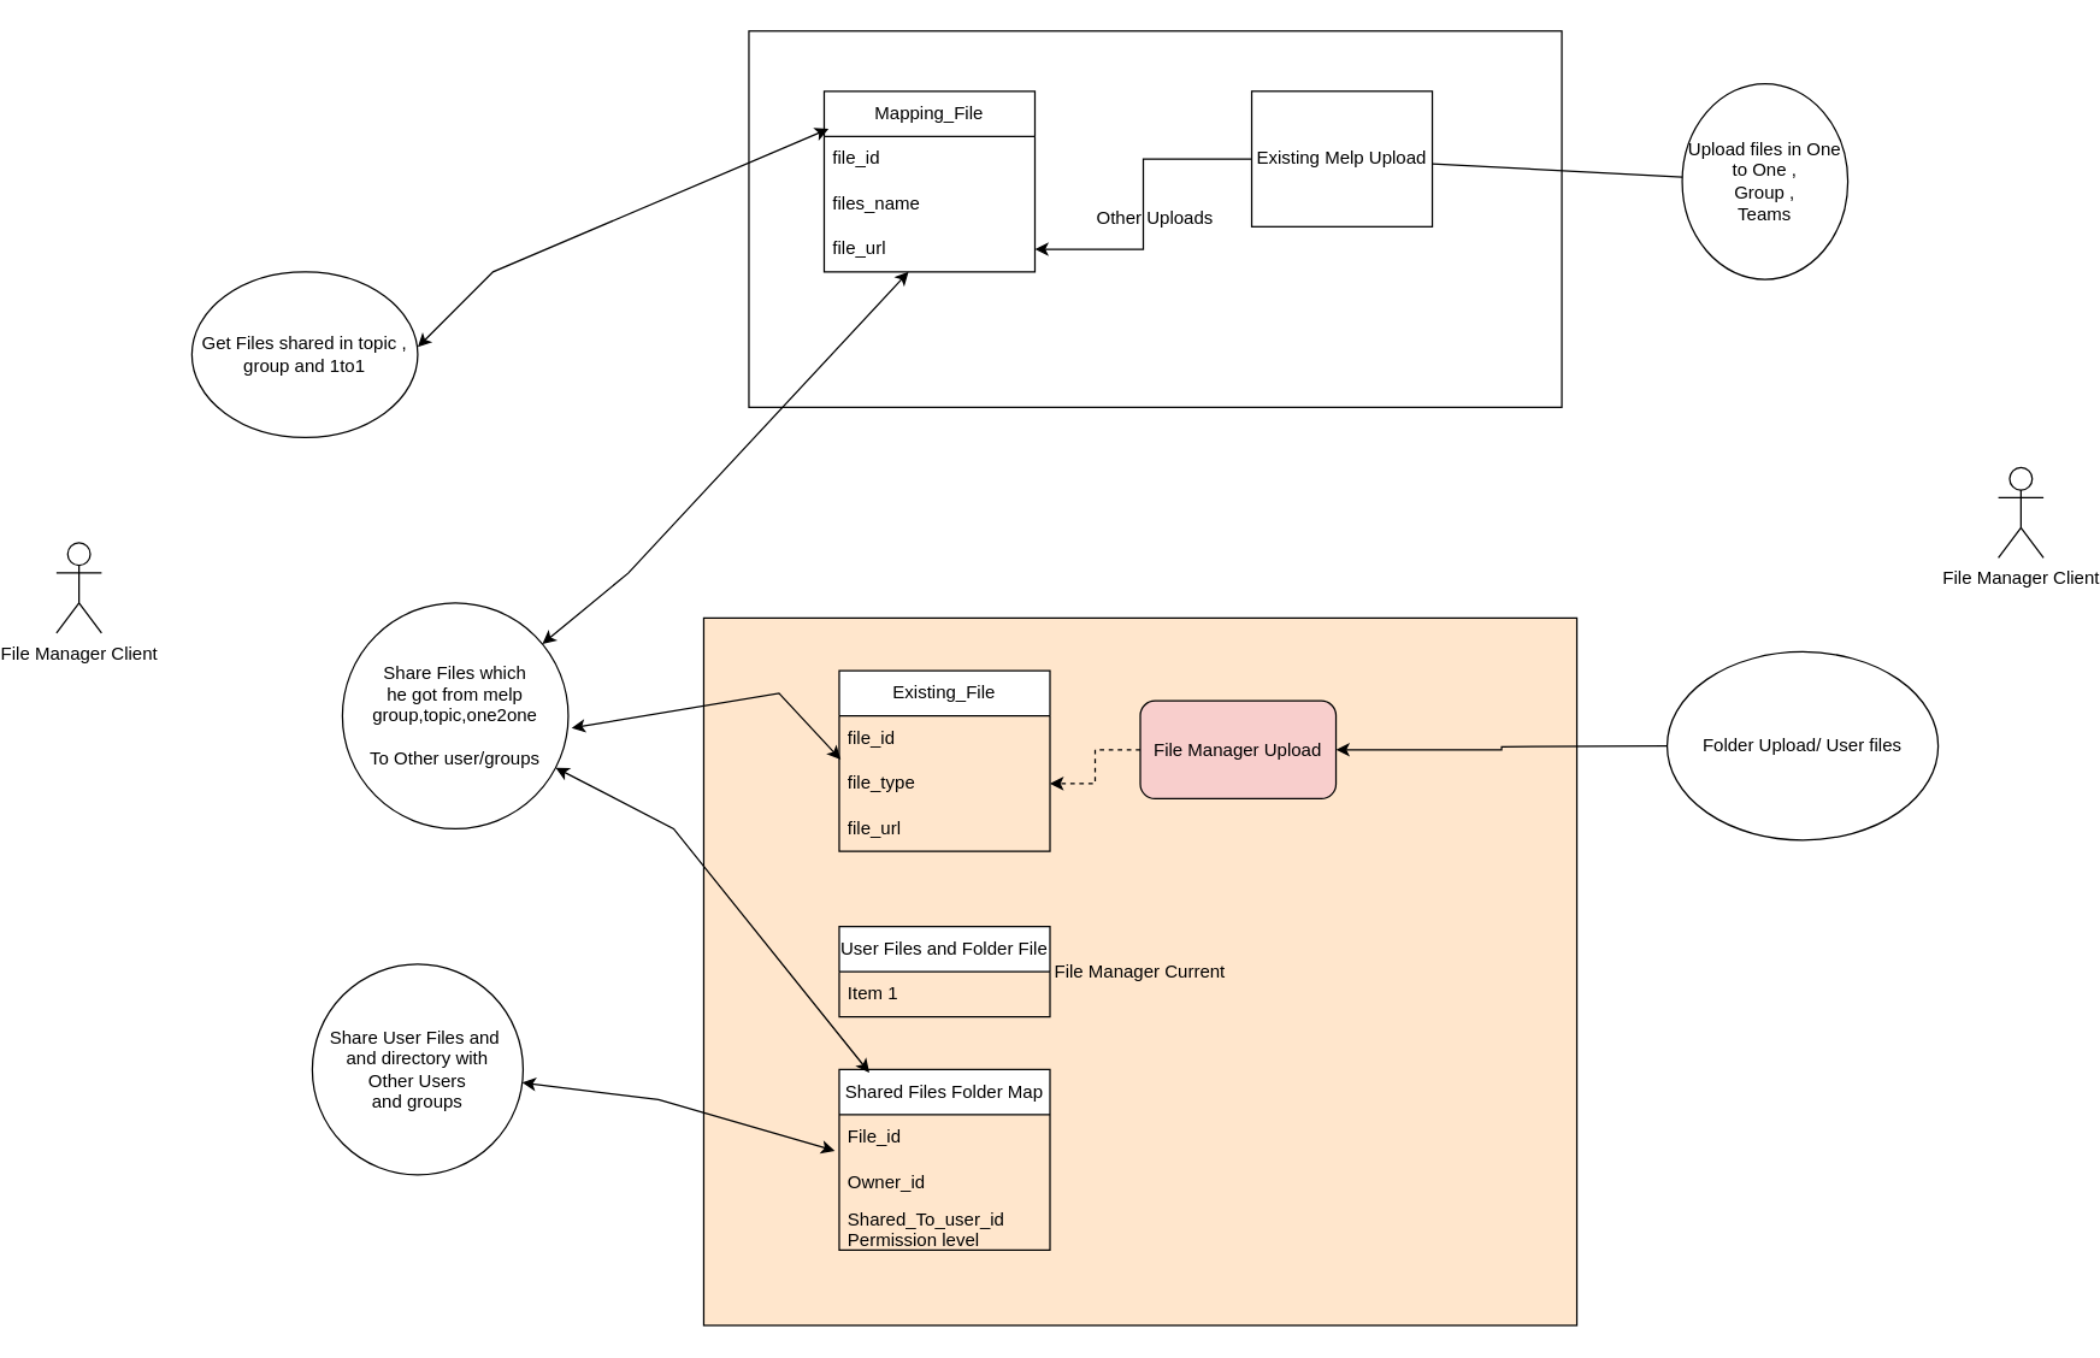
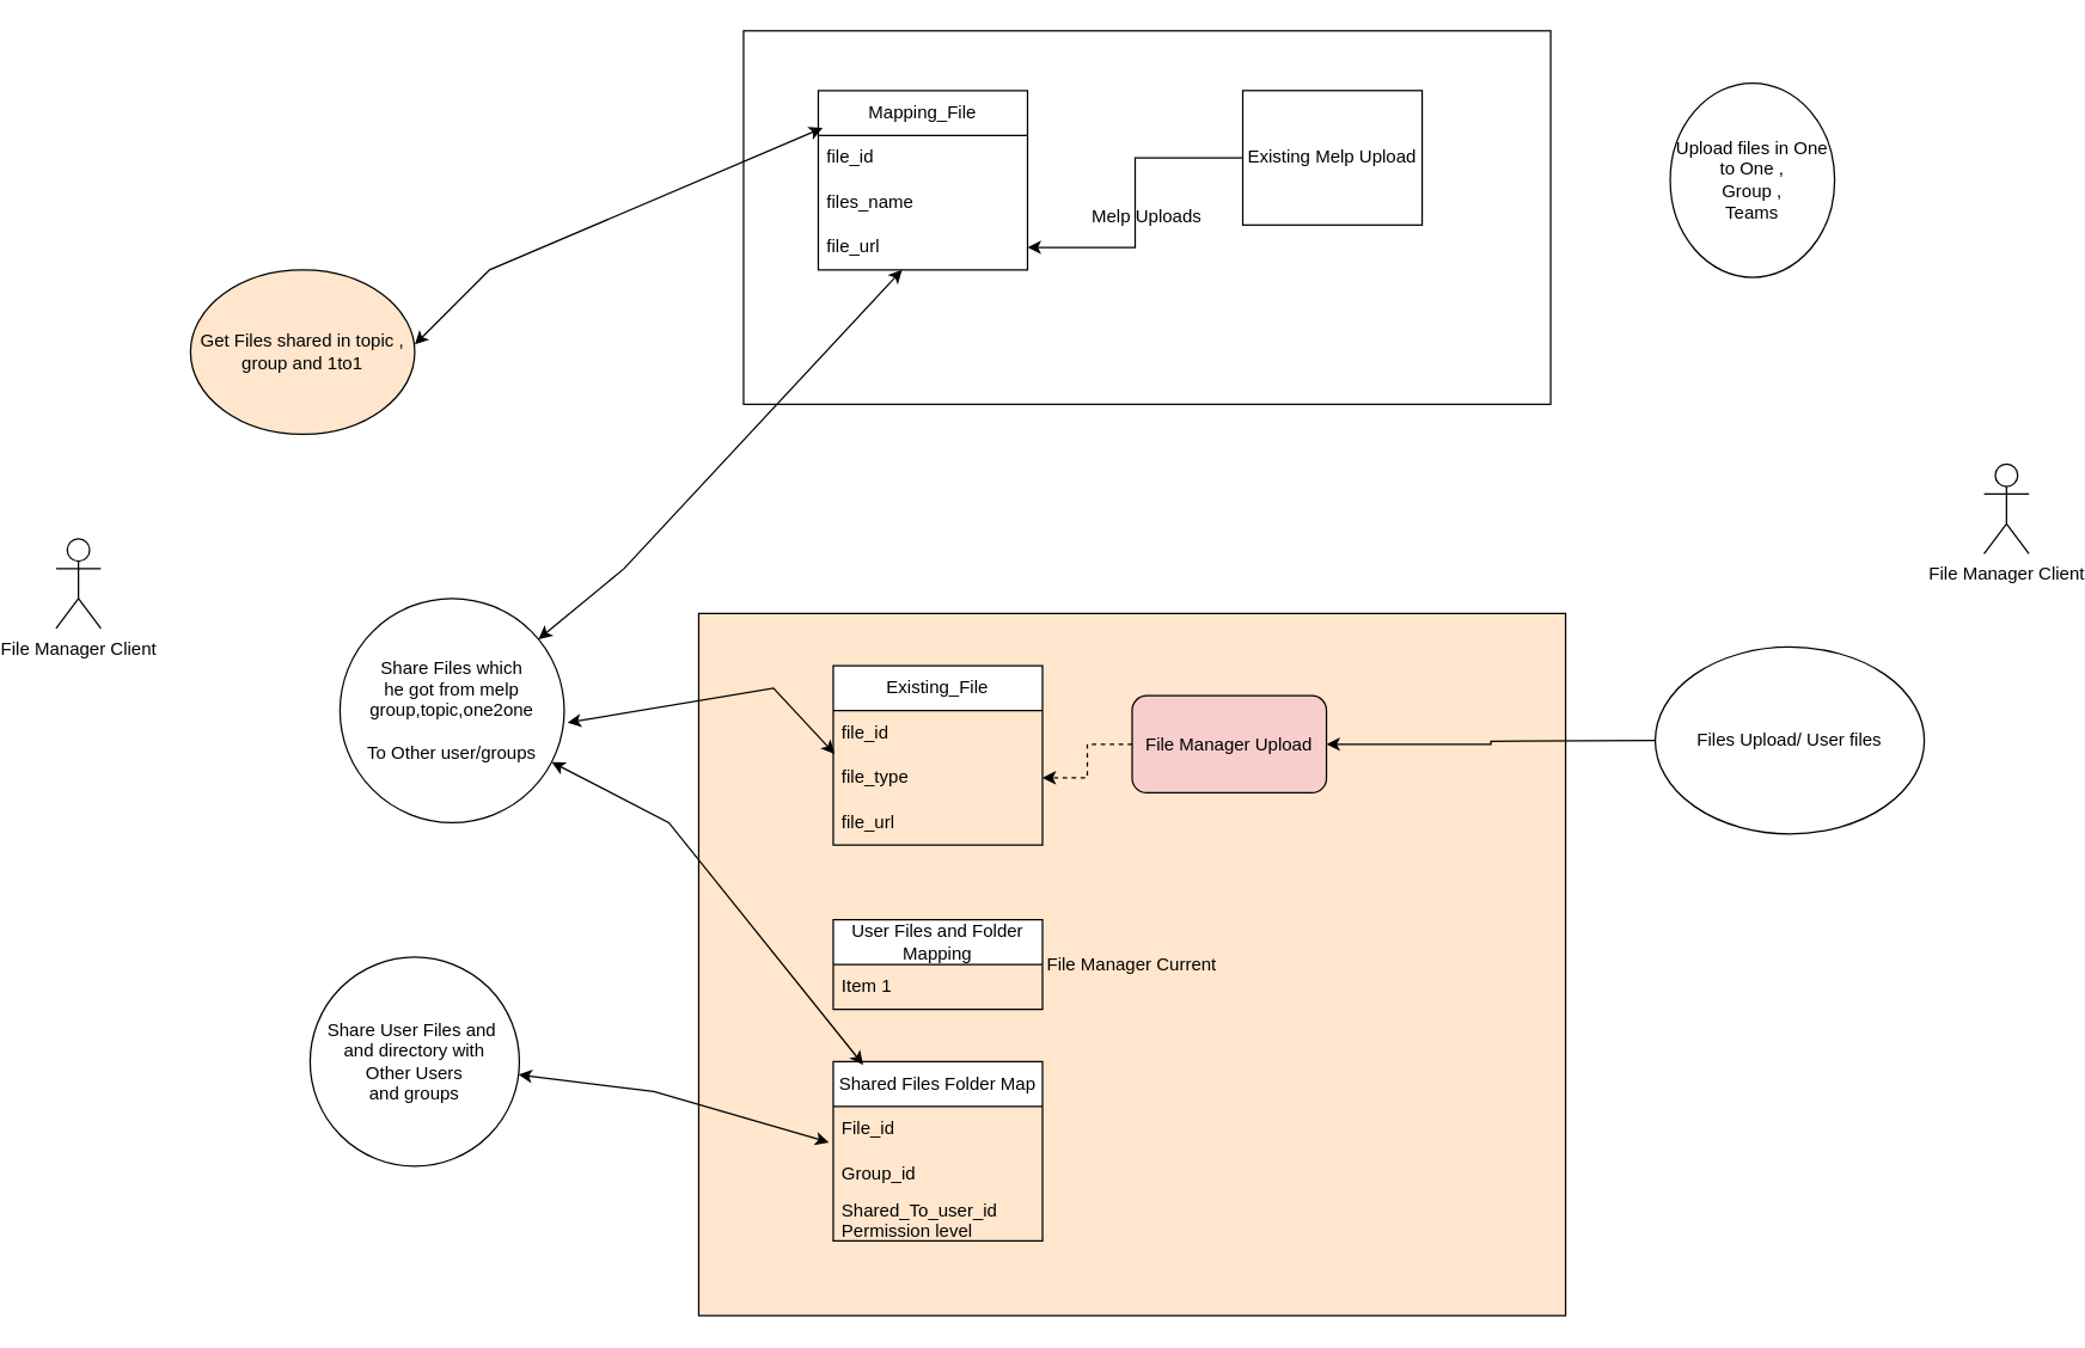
- <mxCell id="19" value="" style="endArrow=none;html=1;rounded=0;" edge="1" parent="1" source="24" target="18"><mxGeometry width="50" height="50" relative="1" as="geometry"><mxPoint x="910" y="370" as="sourcePoint" /><mxPoint x="960" y="320" as="targetPoint" /></mxGeometry></mxCell>
- <mxCell id="4" value="Other Uploads" style="rounded=0;whiteSpace=wrap;html=1;" vertex="1" parent="1"><mxGeometry x="480" y="20" width="540" height="250" as="geometry" /></mxCell>
+ <mxCell id="4" value="Melp Uploads" style="rounded=0;whiteSpace=wrap;html=1;" vertex="1" parent="1"><mxGeometry x="480" y="20" width="540" height="250" as="geometry" /></mxCell>
- <mxCell id="27" value="Get Files shared in topic , group and 1to1" style="ellipse;whiteSpace=wrap;html=1;" vertex="1" parent="1"><mxGeometry x="110" y="180" width="150" height="110" as="geometry" /></mxCell>
+ <mxCell id="27" value="Get Files shared in topic , group and 1to1" style="ellipse;whiteSpace=wrap;html=1;fillColor=#ffe6cc;" vertex="1" parent="1"><mxGeometry x="110" y="180" width="150" height="110" as="geometry" /></mxCell>
- <mxCell id="3" value="Folder Upload/ User files" style="ellipse;whiteSpace=wrap;html=1;" vertex="1" parent="1"><mxGeometry x="1090" y="432.5" width="180" height="125" as="geometry" /></mxCell>
+ <mxCell id="3" value="Files Upload/ User files" style="ellipse;whiteSpace=wrap;html=1;" vertex="1" parent="1"><mxGeometry x="1090" y="432.5" width="180" height="125" as="geometry" /></mxCell>
- <mxCell id="12" value="User Files and Folder File" style="swimlane;fontStyle=0;childLayout=stackLayout;horizontal=1;startSize=30;horizontalStack=0;resizeParent=1;resizeParentMax=0;resizeLast=0;collapsible=1;marginBottom=0;whiteSpace=wrap;html=1;" vertex="1" parent="1"><mxGeometry x="540" y="615" width="140" height="60" as="geometry" /></mxCell>
+ <mxCell id="12" value="User Files and Folder Mapping" style="swimlane;fontStyle=0;childLayout=stackLayout;horizontal=1;startSize=30;horizontalStack=0;resizeParent=1;resizeParentMax=0;resizeLast=0;collapsible=1;marginBottom=0;whiteSpace=wrap;html=1;" vertex="1" parent="1"><mxGeometry x="540" y="615" width="140" height="60" as="geometry" /></mxCell>
- <mxCell id="16" value="Owner_id" style="text;strokeColor=none;fillColor=none;align=left;verticalAlign=middle;spacingLeft=4;spacingRight=4;overflow=hidden;points=[[0,0.5],[1,0.5]];portConstraint=eastwest;rotatable=0;whiteSpace=wrap;html=1;" vertex="1" parent="14"><mxGeometry y="60" width="140" height="30" as="geometry" /></mxCell>
+ <mxCell id="16" value="Group_id" style="text;strokeColor=none;fillColor=none;align=left;verticalAlign=middle;spacingLeft=4;spacingRight=4;overflow=hidden;points=[[0,0.5],[1,0.5]];portConstraint=eastwest;rotatable=0;whiteSpace=wrap;html=1;" vertex="1" parent="14"><mxGeometry y="60" width="140" height="30" as="geometry" /></mxCell>
